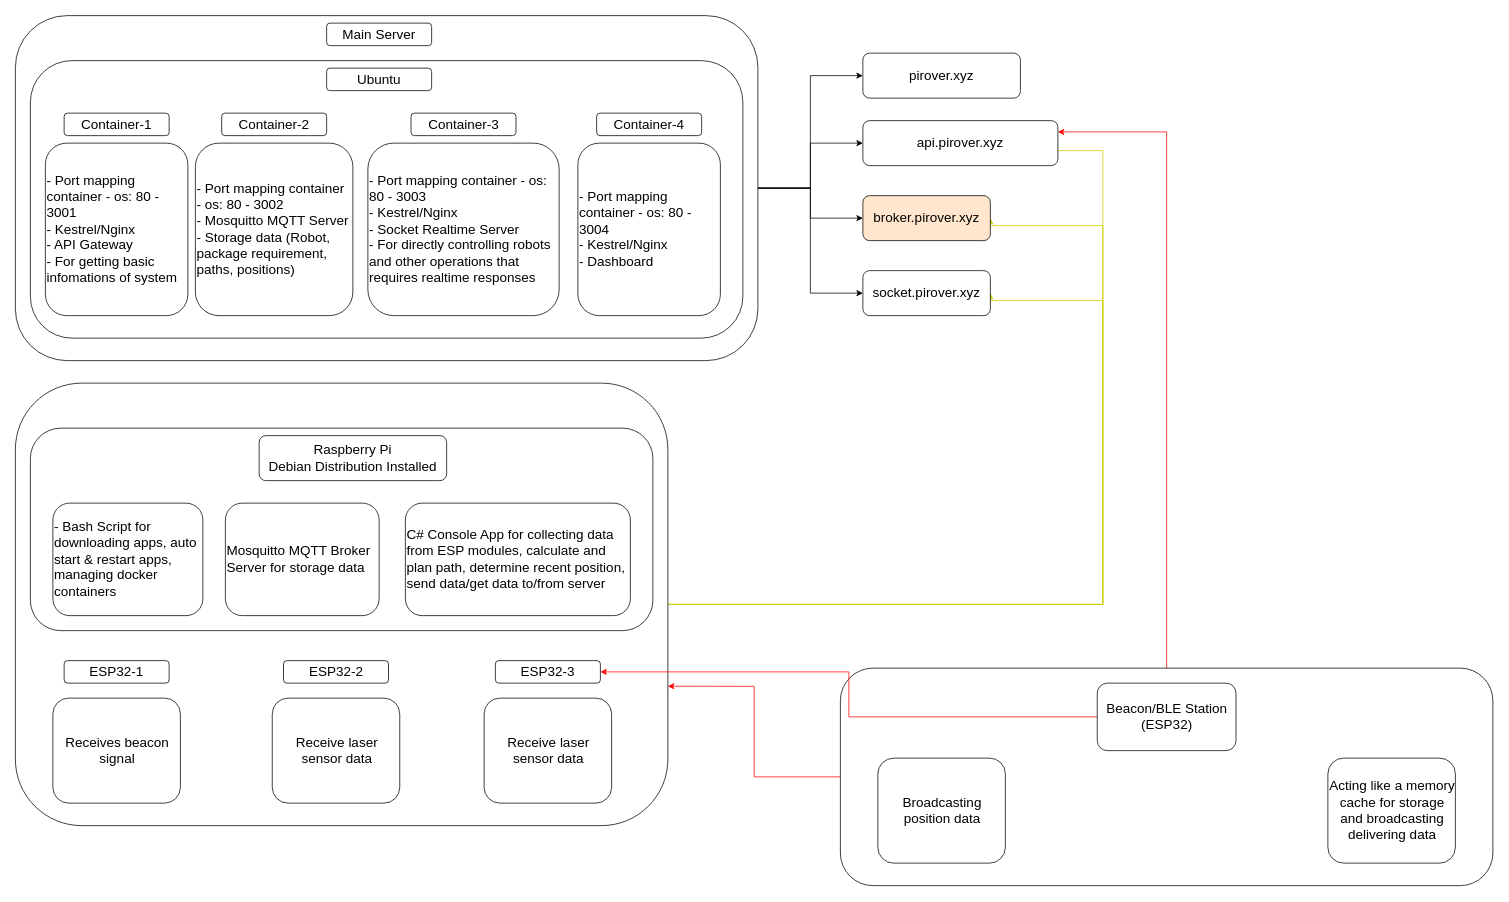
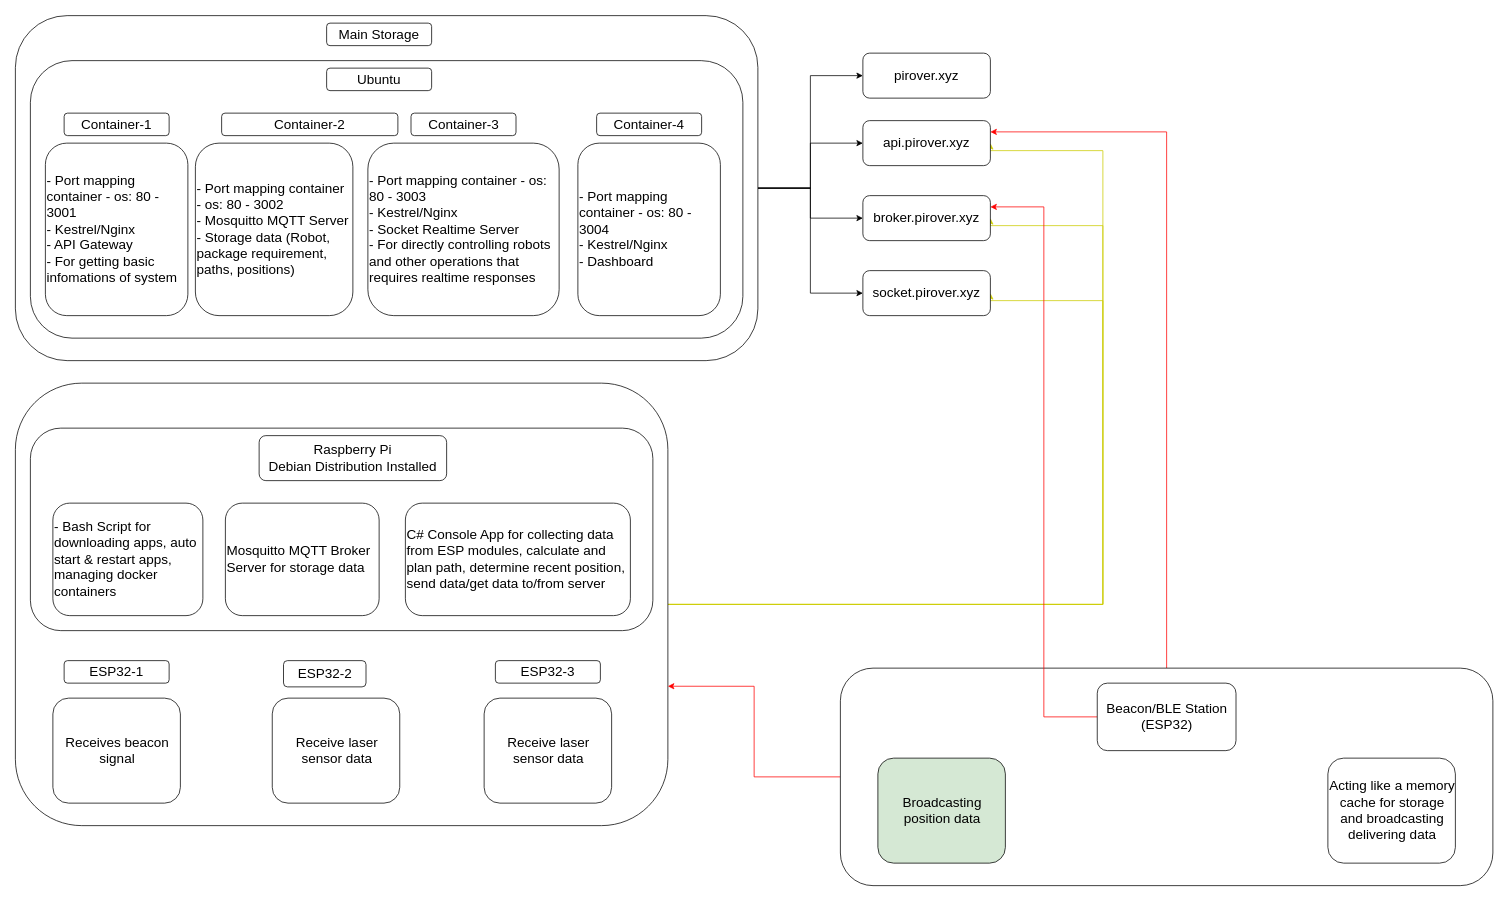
- <mxCell id="19" value="Main Server" style="rounded=1;whiteSpace=wrap;html=1;fontSize=18;" parent="1" vertex="1"><mxGeometry x="435" y="30" width="140" height="30" as="geometry" /></mxCell>
+ <mxCell id="19" value="Main Storage" style="rounded=1;whiteSpace=wrap;html=1;fontSize=18;" parent="1" vertex="1"><mxGeometry x="435" y="30" width="140" height="30" as="geometry" /></mxCell>
- <mxCell id="39" value="&lt;font style=&quot;font-size: 18px;&quot;&gt;pirover.xyz&lt;/font&gt;" style="rounded=1;whiteSpace=wrap;html=1;" vertex="1" parent="1"><mxGeometry x="1150" y="70" width="210" height="60" as="geometry" /></mxCell>
+ <mxCell id="39" value="&lt;font style=&quot;font-size: 18px;&quot;&gt;pirover.xyz&lt;/font&gt;" style="rounded=1;whiteSpace=wrap;html=1;" vertex="1" parent="1"><mxGeometry x="1150" y="70" width="170" height="60" as="geometry" /></mxCell>
- <mxCell id="23" value="Container-2" style="rounded=1;whiteSpace=wrap;html=1;fontSize=18;" parent="1" vertex="1"><mxGeometry x="295" y="150" width="140" height="30" as="geometry" /></mxCell>
+ <mxCell id="23" value="Container-2" style="rounded=1;whiteSpace=wrap;html=1;fontSize=18;" parent="1" vertex="1"><mxGeometry x="295" y="150" width="235" height="30" as="geometry" /></mxCell>
- <mxCell id="14" value="&lt;font style=&quot;font-size: 18px;&quot;&gt;api.pirover.xyz&lt;/font&gt;" style="rounded=1;whiteSpace=wrap;html=1;" parent="1" vertex="1"><mxGeometry x="1150" y="160" width="260" height="60" as="geometry" /></mxCell>
+ <mxCell id="14" value="&lt;font style=&quot;font-size: 18px;&quot;&gt;api.pirover.xyz&lt;/font&gt;" style="rounded=1;whiteSpace=wrap;html=1;" parent="1" vertex="1"><mxGeometry x="1150" y="160" width="170" height="60" as="geometry" /></mxCell>
- <mxCell id="15" value="&lt;font style=&quot;font-size: 18px;&quot;&gt;broker.pirover.xyz&lt;/font&gt;" style="rounded=1;whiteSpace=wrap;html=1;fillColor=#ffe6cc;" parent="1" vertex="1"><mxGeometry x="1150" y="260" width="170" height="60" as="geometry" /></mxCell>
+ <mxCell id="15" value="&lt;font style=&quot;font-size: 18px;&quot;&gt;broker.pirover.xyz&lt;/font&gt;" style="rounded=1;whiteSpace=wrap;html=1;" parent="1" vertex="1"><mxGeometry x="1150" y="260" width="170" height="60" as="geometry" /></mxCell>
- <mxCell id="18" value="ESP32-2" style="rounded=1;whiteSpace=wrap;html=1;fontSize=18;" parent="1" vertex="1"><mxGeometry x="377.5" y="880" width="140" height="30" as="geometry" /></mxCell>
+ <mxCell id="18" value="ESP32-2" style="rounded=1;whiteSpace=wrap;html=1;fontSize=18;" parent="1" vertex="1"><mxGeometry x="377.5" y="880" width="110" height="35" as="geometry" /></mxCell>
- <mxCell id="37" style="edgeStyle=orthogonalEdgeStyle;rounded=0;orthogonalLoop=1;jettySize=auto;html=1;strokeColor=#FF0000;" edge="1" parent="1" source="38" target="41"><mxGeometry relative="1" as="geometry" /></mxCell>
+ <mxCell id="37" style="edgeStyle=orthogonalEdgeStyle;rounded=0;orthogonalLoop=1;jettySize=auto;html=1;entryX=1;entryY=0.25;entryDx=0;entryDy=0;strokeColor=#FF0000;" edge="1" parent="1" source="38" target="15"><mxGeometry relative="1" as="geometry" /></mxCell>
- <mxCell id="42" value="&lt;div style=&quot;text-align: center;&quot;&gt;Broadcasting position data&lt;/div&gt;&lt;div style=&quot;text-align: justify;&quot;&gt;&lt;/div&gt;" style="rounded=1;whiteSpace=wrap;html=1;fontSize=18;align=left;" vertex="1" parent="1"><mxGeometry x="1170" y="1010" width="170" height="140" as="geometry" /></mxCell>
+ <mxCell id="42" value="&lt;div style=&quot;text-align: center;&quot;&gt;Broadcasting position data&lt;/div&gt;&lt;div style=&quot;text-align: justify;&quot;&gt;&lt;/div&gt;" style="rounded=1;whiteSpace=wrap;html=1;fontSize=18;align=left;fillColor=#d5e8d4;" vertex="1" parent="1"><mxGeometry x="1170" y="1010" width="170" height="140" as="geometry" /></mxCell>
